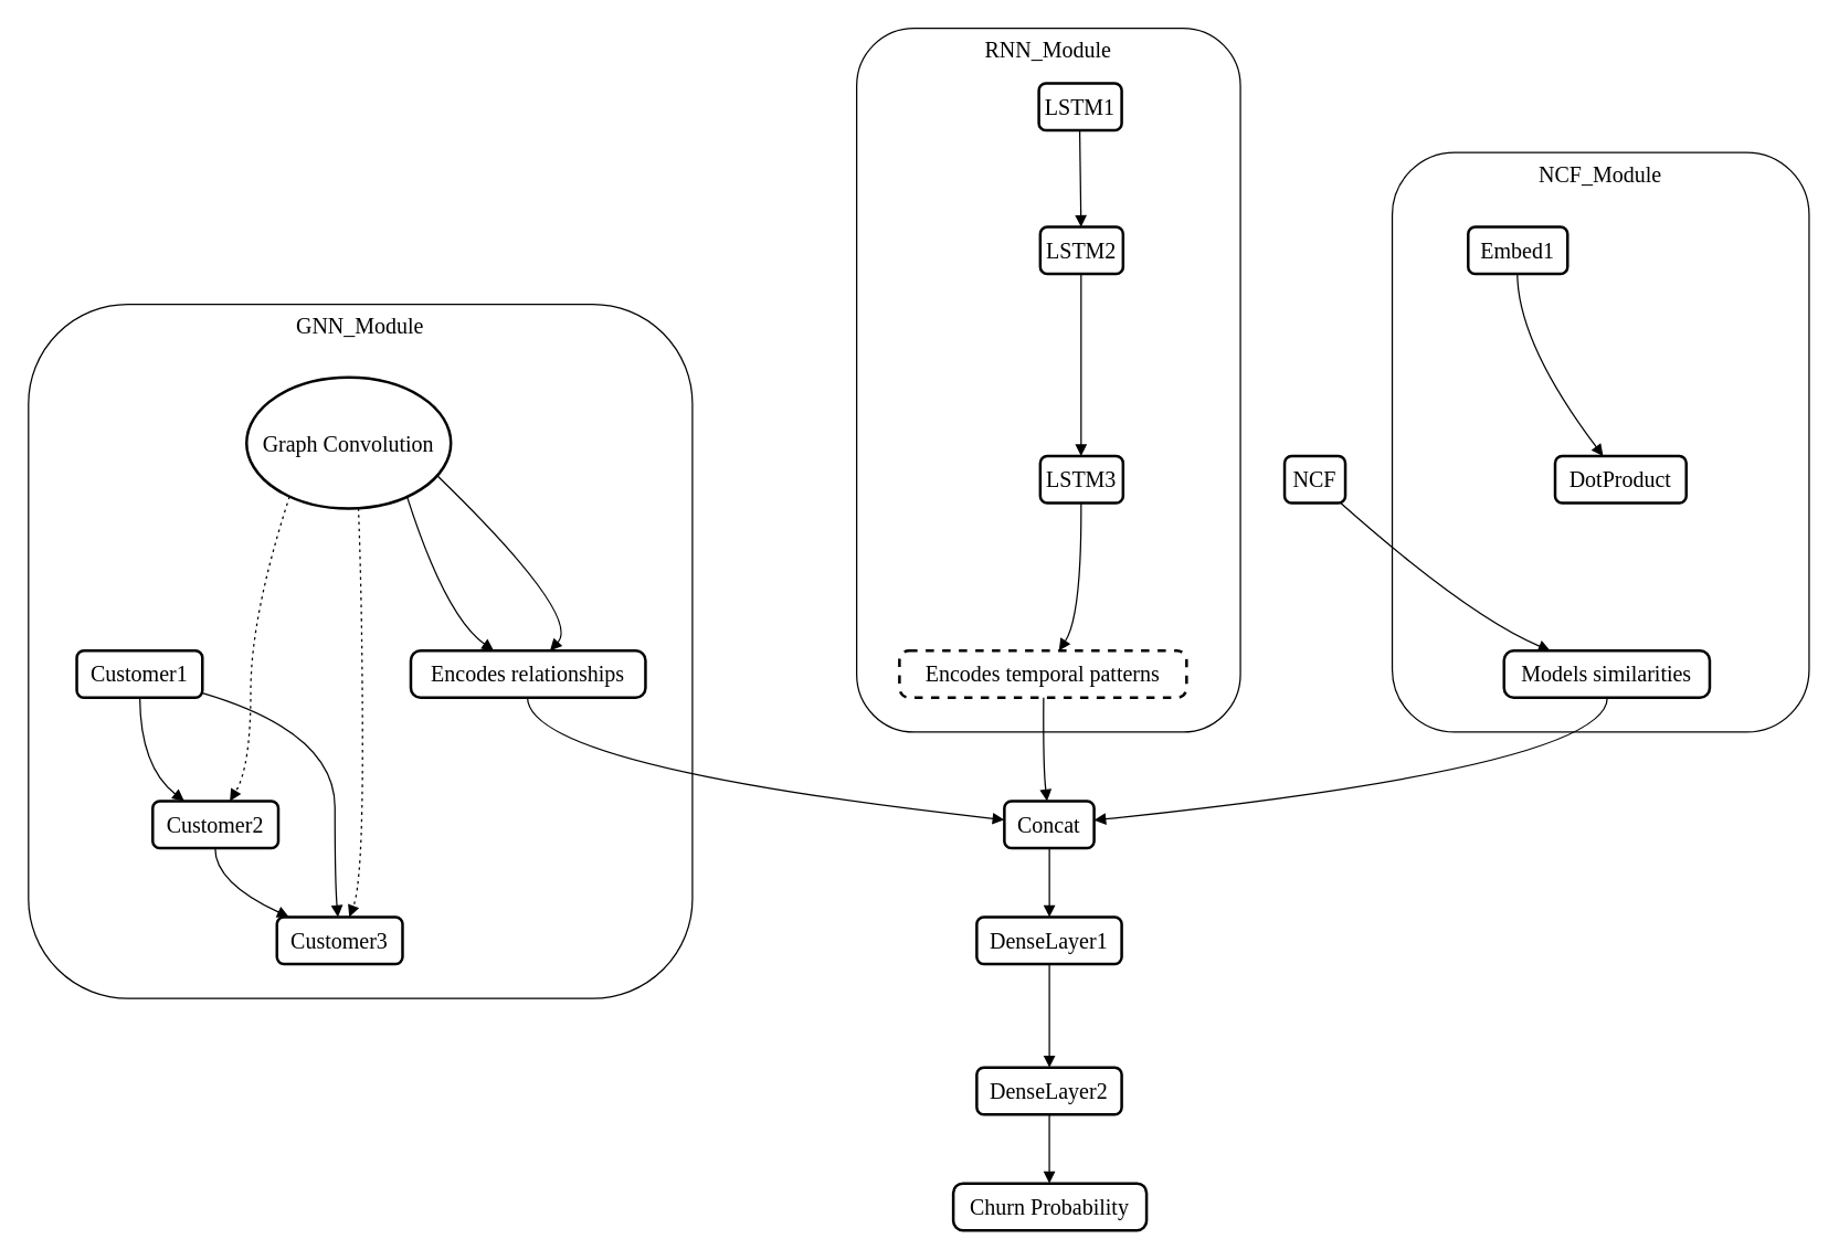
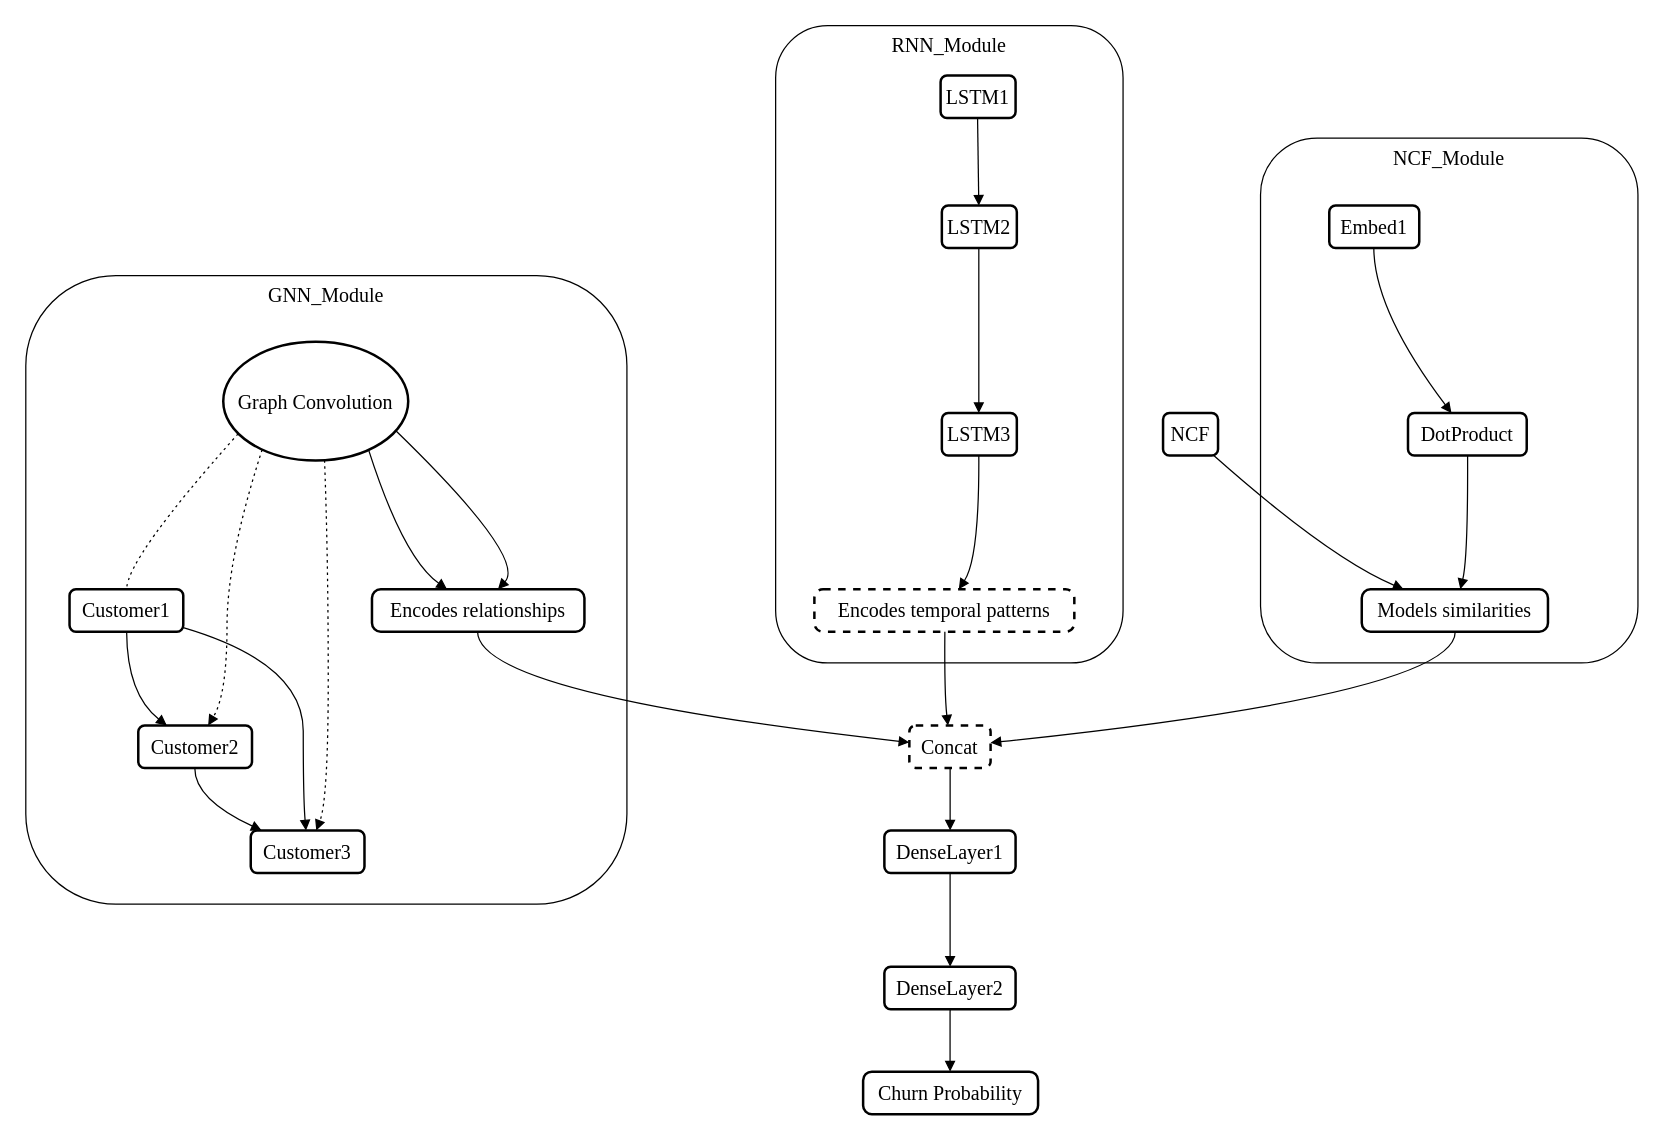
+ <mxCell id="31" value="" style="curved=1;dashed=1;dashPattern=2 3;startArrow=none;endArrow=none;exitX=-0.003;exitY=0.829;entryX=0.502;entryY=0.006;rounded=1;fontSize=12;strokeColor=#000000;fontColor=#000000;" parent="2" source="11" target="9" edge="1"><mxGeometry relative="1" as="geometry"><Array as="points"><mxPoint x="81" y="426" /></Array></mxGeometry></mxCell>
+ <mxCell id="36" value="" style="curved=1;startArrow=none;endArrow=block;exitX=0.502;exitY=1.003;entryX=0.529;entryY=0.006;rounded=1;fontSize=12;strokeColor=#000000;fontColor=#000000;" parent="2" source="4" target="6" edge="1"><mxGeometry relative="1" as="geometry"><Array as="points"><mxPoint x="1154" y="426" /></Array></mxGeometry></mxCell>
- <mxCell id="19" value="Concat" style="whiteSpace=wrap;strokeWidth=2;fontSize=16;rounded=1;fontFamily=Georgia;fontColor=#000000;strokeColor=#000000;container=0;fillColor=none;" parent="2" vertex="1"><mxGeometry x="707" y="560" width="65" height="34" as="geometry" /></mxCell>
+ <mxCell id="19" value="Concat" style="whiteSpace=wrap;strokeWidth=2;fontSize=16;rounded=1;fontFamily=Georgia;fontColor=#000000;strokeColor=#000000;container=0;fillColor=none;dashed=1;" parent="2" vertex="1"><mxGeometry x="707" y="560" width="65" height="34" as="geometry" /></mxCell>
